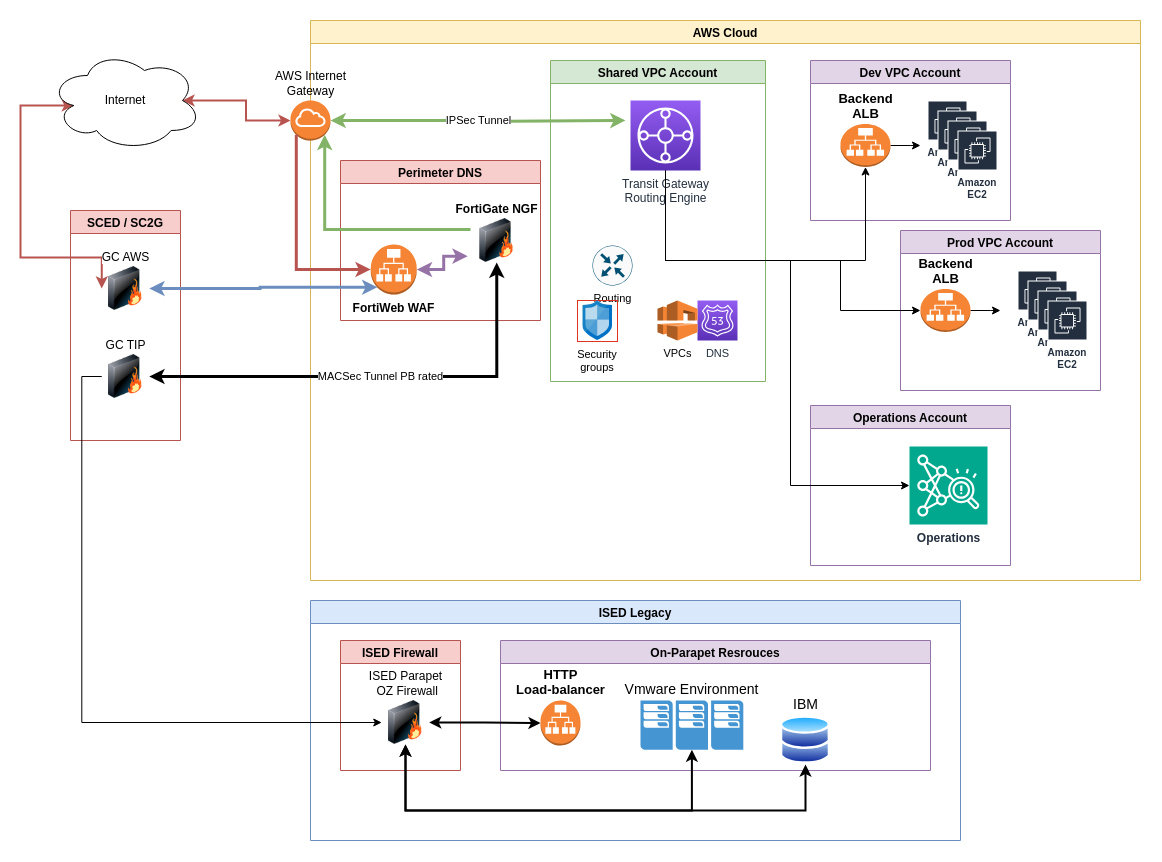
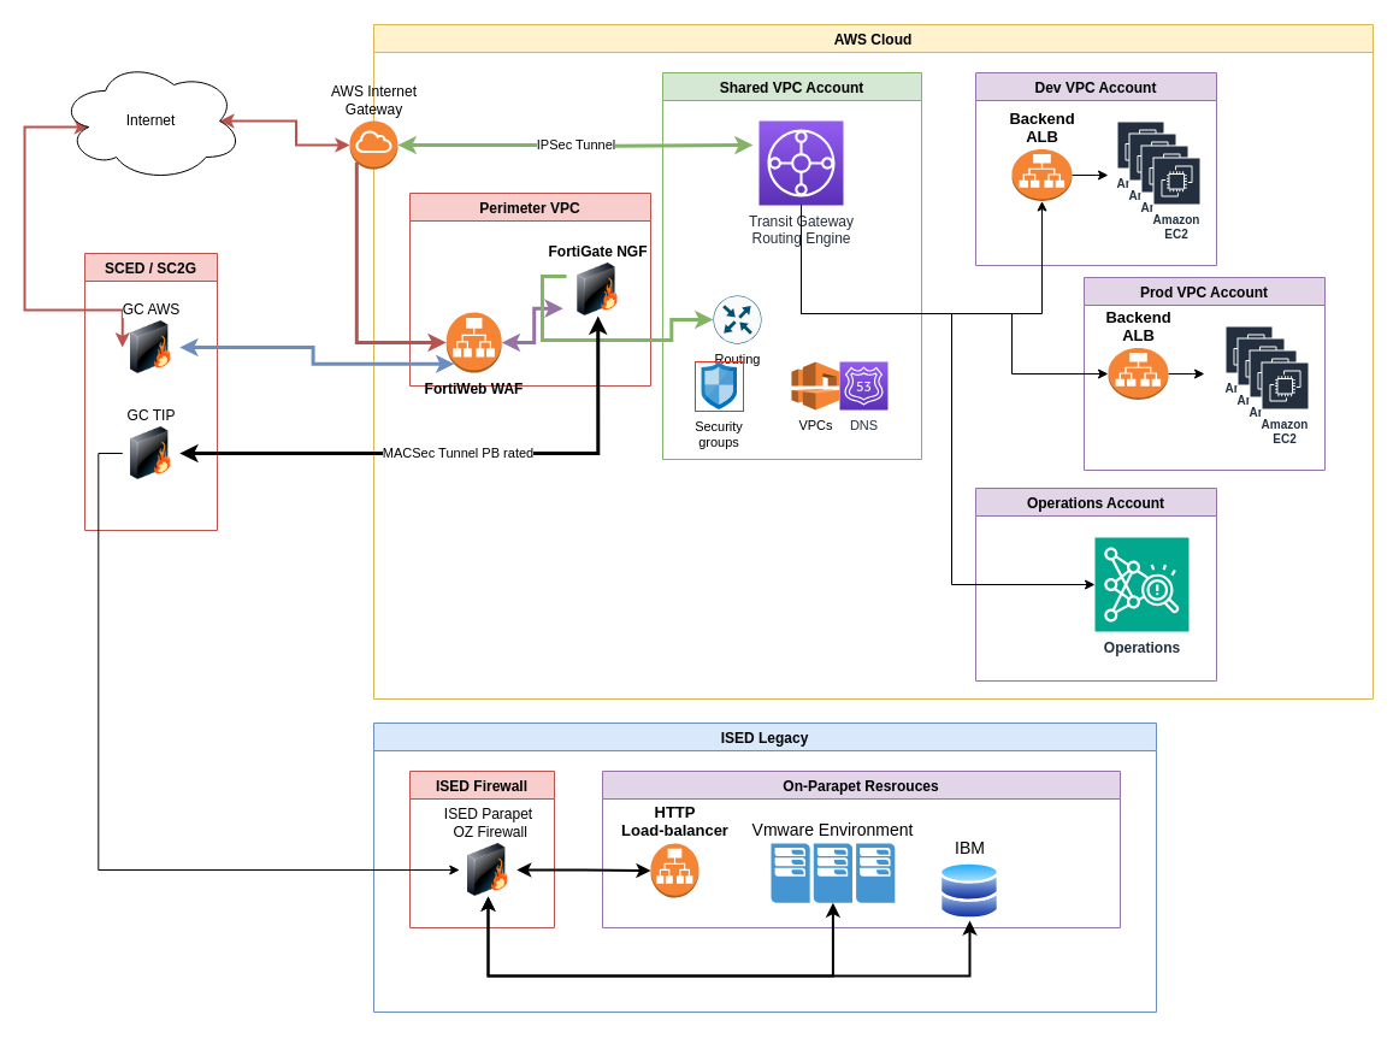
- <mxCell id="9" value="Perimeter DNS" style="swimlane;startSize=23;fillColor=#f8cecc;strokeColor=#b85450;" parent="8" vertex="1"><mxGeometry x="30" y="140" width="200" height="160" as="geometry" /></mxCell>
+ <mxCell id="9" value="Perimeter VPC" style="swimlane;startSize=23;fillColor=#f8cecc;strokeColor=#b85450;" parent="8" vertex="1"><mxGeometry x="30" y="140" width="200" height="160" as="geometry" /></mxCell>
- <mxCell id="40" style="edgeStyle=orthogonalEdgeStyle;rounded=0;orthogonalLoop=1;jettySize=auto;html=1;exitX=0;exitY=0.25;exitDx=0;exitDy=0;entryX=0.855;entryY=0.855;entryDx=0;entryDy=0;entryPerimeter=0;startArrow=none;startFill=0;endArrow=classic;endFill=1;strokeWidth=3;fillColor=#d5e8d4;strokeColor=#82b366;" parent="8" source="10" target="38" edge="1"><mxGeometry relative="1" as="geometry" /></mxCell>
+ <mxCell id="40" style="edgeStyle=orthogonalEdgeStyle;rounded=0;orthogonalLoop=1;jettySize=auto;html=1;exitX=0;exitY=0.25;exitDx=0;exitDy=0;startArrow=none;startFill=0;endArrow=classic;endFill=1;strokeWidth=3;fillColor=#d5e8d4;strokeColor=#82b366;" parent="8" source="10" target="17" edge="1"><mxGeometry relative="1" as="geometry" /></mxCell>
- <mxCell id="12" value="&lt;b&gt;&lt;font style=&quot;font-size: 12px&quot;&gt;FortiWeb WAF&lt;/font&gt;&lt;/b&gt;" style="outlineConnect=0;dashed=0;verticalLabelPosition=bottom;verticalAlign=top;align=center;html=1;shape=mxgraph.aws3.application_load_balancer;fillColor=#F58534;gradientColor=none;labelPosition=center;" parent="9" vertex="1"><mxGeometry x="30.25" y="84" width="46" height="50" as="geometry" /></mxCell>
+ <mxCell id="12" value="&lt;b&gt;&lt;font style=&quot;font-size: 12px&quot;&gt;FortiWeb WAF&lt;/font&gt;&lt;/b&gt;" style="outlineConnect=0;dashed=0;verticalLabelPosition=bottom;verticalAlign=top;align=center;html=1;shape=mxgraph.aws3.application_load_balancer;fillColor=#F58534;gradientColor=none;labelPosition=center;" parent="9" vertex="1"><mxGeometry x="30.25" y="99" width="46" height="50" as="geometry" /></mxCell>
